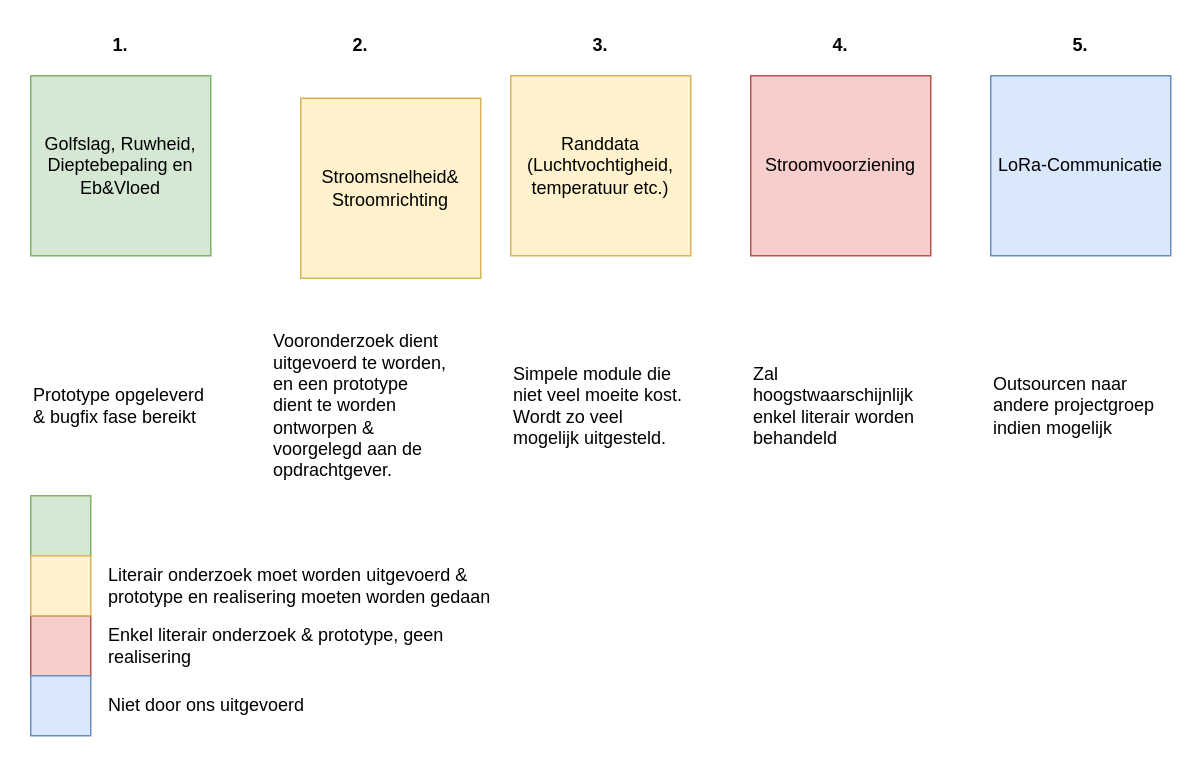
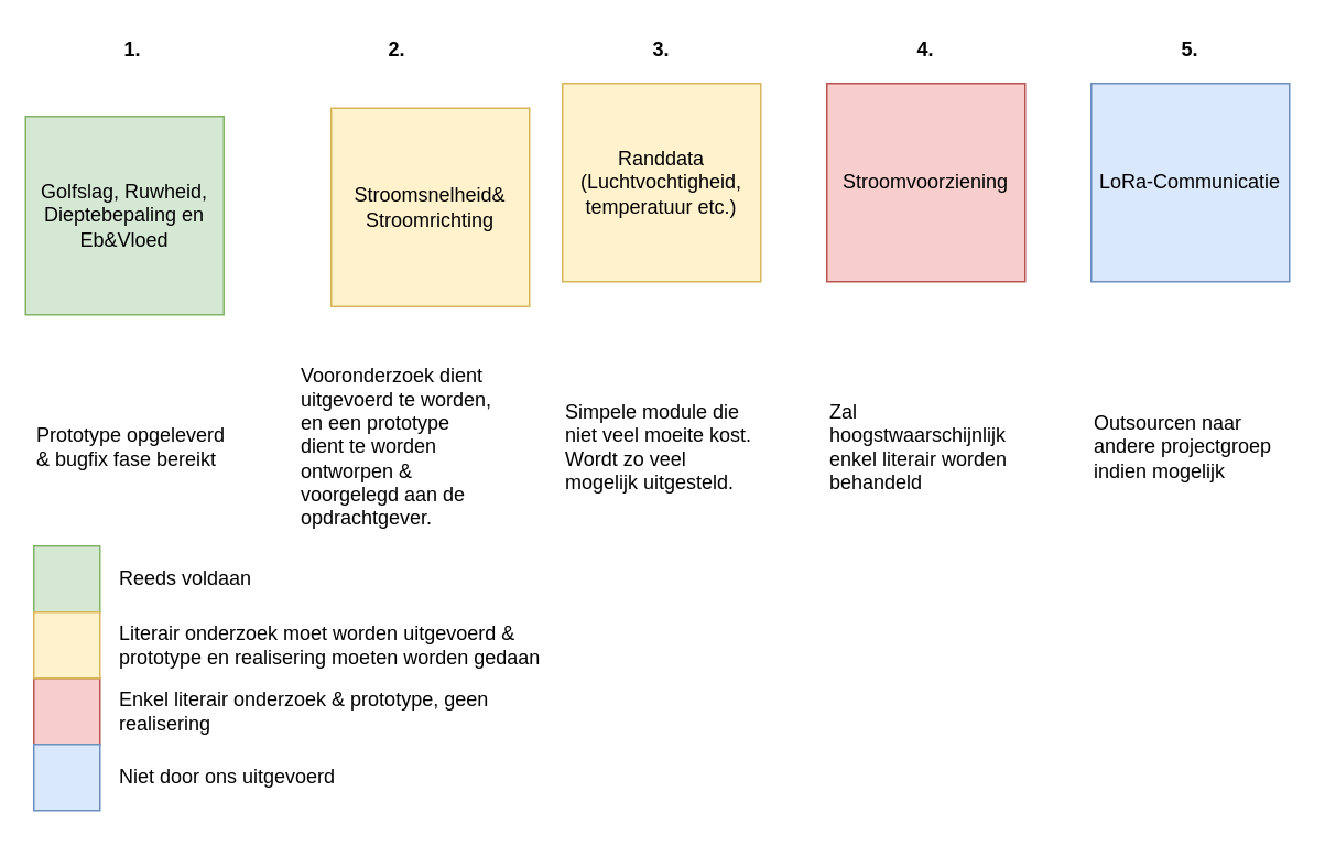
- <mxCell id="2" value="Golfslag, Ruwheid, Dieptebepaling en Eb&amp;amp;Vloed" style="whiteSpace=wrap;html=1;aspect=fixed;fillColor=#d5e8d4;strokeColor=#82b366;" vertex="1" parent="1"><mxGeometry x="20" y="50" width="120" height="120" as="geometry" /></mxCell>
+ <mxCell id="2" value="Golfslag, Ruwheid, Dieptebepaling en Eb&amp;amp;Vloed" style="whiteSpace=wrap;html=1;aspect=fixed;fillColor=#d5e8d4;strokeColor=#82b366;" vertex="1" parent="1"><mxGeometry x="15" y="70" width="120" height="120" as="geometry" /></mxCell>
+ <mxCell id="21" value="Reeds voldaan" style="text;html=1;strokeColor=none;fillColor=none;align=left;verticalAlign=middle;whiteSpace=wrap;rounded=0;" vertex="1" parent="1"><mxGeometry x="70" y="340" width="230" height="20" as="geometry" /></mxCell>
